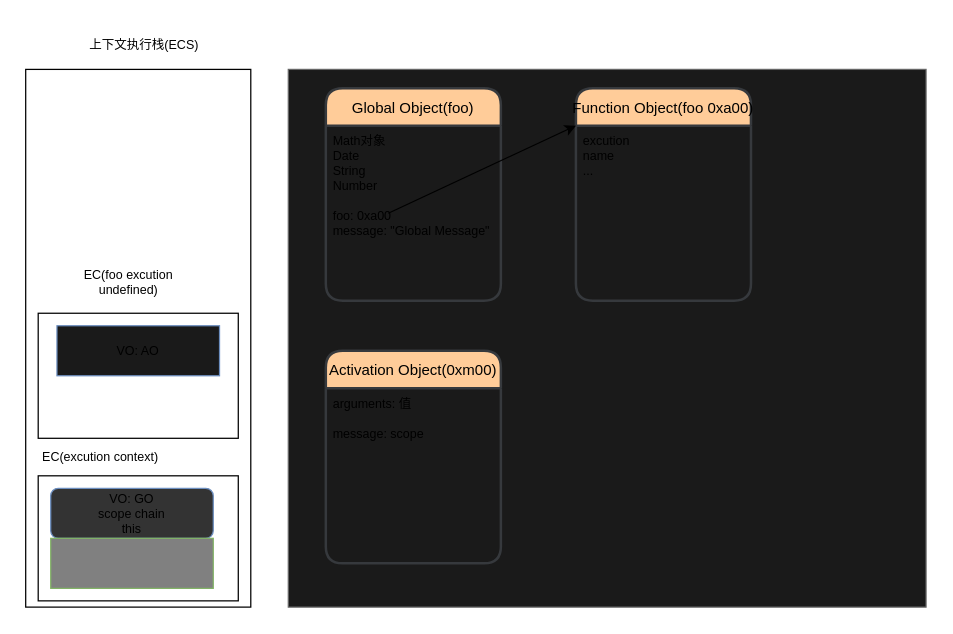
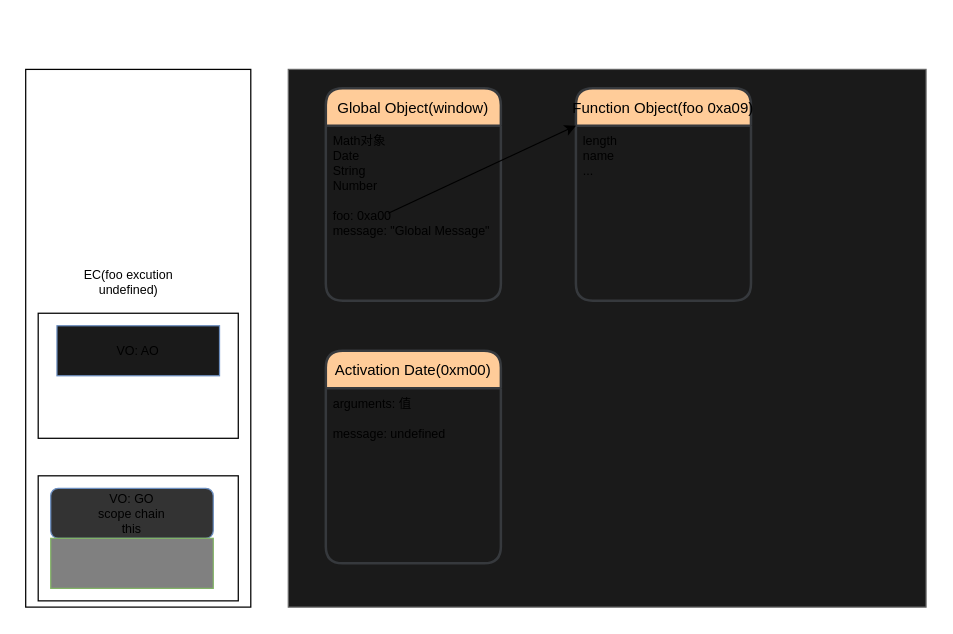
- <mxCell id="6" value="上下文执行栈(ECS)" style="text;html=1;strokeColor=none;fillColor=none;align=center;verticalAlign=middle;whiteSpace=wrap;rounded=0;fontSize=10;" parent="1" vertex="1"><mxGeometry x="70" y="20" width="90" height="30" as="geometry" /></mxCell>
- <mxCell id="4" value="Global Object(foo)" style="swimlane;childLayout=stackLayout;horizontal=1;startSize=30;horizontalStack=0;rounded=1;fontSize=12;fontStyle=0;strokeWidth=2;resizeParent=0;resizeLast=1;shadow=0;dashed=0;align=center;fillColor=#ffcc99;strokeColor=#36393d;" parent="1" vertex="1"><mxGeometry x="260" y="70" width="140" height="170" as="geometry" /></mxCell>
+ <mxCell id="4" value="Global Object(window)" style="swimlane;childLayout=stackLayout;horizontal=1;startSize=30;horizontalStack=0;rounded=1;fontSize=12;fontStyle=0;strokeWidth=2;resizeParent=0;resizeLast=1;shadow=0;dashed=0;align=center;fillColor=#ffcc99;strokeColor=#36393d;" parent="1" vertex="1"><mxGeometry x="260" y="70" width="140" height="170" as="geometry" /></mxCell>
- <mxCell id="11" value="Function Object(foo 0xa00)" style="swimlane;childLayout=stackLayout;horizontal=1;startSize=30;horizontalStack=0;rounded=1;fontSize=12;fontStyle=0;strokeWidth=2;resizeParent=0;resizeLast=1;shadow=0;dashed=0;align=center;fillColor=#ffcc99;strokeColor=#36393d;" parent="1" vertex="1"><mxGeometry x="460" y="70" width="140" height="170" as="geometry" /></mxCell>
+ <mxCell id="11" value="Function Object(foo 0xa09)" style="swimlane;childLayout=stackLayout;horizontal=1;startSize=30;horizontalStack=0;rounded=1;fontSize=12;fontStyle=0;strokeWidth=2;resizeParent=0;resizeLast=1;shadow=0;dashed=0;align=center;fillColor=#ffcc99;strokeColor=#36393d;" parent="1" vertex="1"><mxGeometry x="460" y="70" width="140" height="170" as="geometry" /></mxCell>
- <mxCell id="12" value="excution&#10;name&#10;...&#10;&#10;" style="align=left;strokeColor=none;fillColor=none;spacingLeft=4;fontSize=10;verticalAlign=top;resizable=0;rotatable=0;part=1;" parent="11" vertex="1"><mxGeometry y="30" width="140" height="140" as="geometry" /></mxCell>
+ <mxCell id="12" value="length&#10;name&#10;...&#10;&#10;" style="align=left;strokeColor=none;fillColor=none;spacingLeft=4;fontSize=10;verticalAlign=top;resizable=0;rotatable=0;part=1;" parent="11" vertex="1"><mxGeometry y="30" width="140" height="140" as="geometry" /></mxCell>
- <mxCell id="16" value="Activation Object(0xm00)" style="swimlane;childLayout=stackLayout;horizontal=1;startSize=30;horizontalStack=0;rounded=1;fontSize=12;fontStyle=0;strokeWidth=2;resizeParent=0;resizeLast=1;shadow=0;dashed=0;align=center;fillColor=#ffcc99;strokeColor=#36393d;" parent="1" vertex="1"><mxGeometry x="260" y="280" width="140" height="170" as="geometry" /></mxCell>
+ <mxCell id="16" value="Activation Date(0xm00)" style="swimlane;childLayout=stackLayout;horizontal=1;startSize=30;horizontalStack=0;rounded=1;fontSize=12;fontStyle=0;strokeWidth=2;resizeParent=0;resizeLast=1;shadow=0;dashed=0;align=center;fillColor=#ffcc99;strokeColor=#36393d;" parent="1" vertex="1"><mxGeometry x="260" y="280" width="140" height="170" as="geometry" /></mxCell>
- <mxCell id="17" value="arguments: 值&#10;&#10;message: scope" style="align=left;strokeColor=none;fillColor=none;spacingLeft=4;fontSize=10;verticalAlign=top;resizable=0;rotatable=0;part=1;" parent="16" vertex="1"><mxGeometry y="30" width="140" height="140" as="geometry" /></mxCell>
+ <mxCell id="17" value="arguments: 值&#10;&#10;message: undefined" style="align=left;strokeColor=none;fillColor=none;spacingLeft=4;fontSize=10;verticalAlign=top;resizable=0;rotatable=0;part=1;" parent="16" vertex="1"><mxGeometry y="30" width="140" height="140" as="geometry" /></mxCell>
- <mxCell id="8" value="EC(excution context)" style="text;html=1;strokeColor=none;fillColor=none;align=center;verticalAlign=middle;whiteSpace=wrap;rounded=0;fontSize=10;" parent="1" vertex="1"><mxGeometry x="30" y="350" width="100" height="30" as="geometry" /></mxCell>
